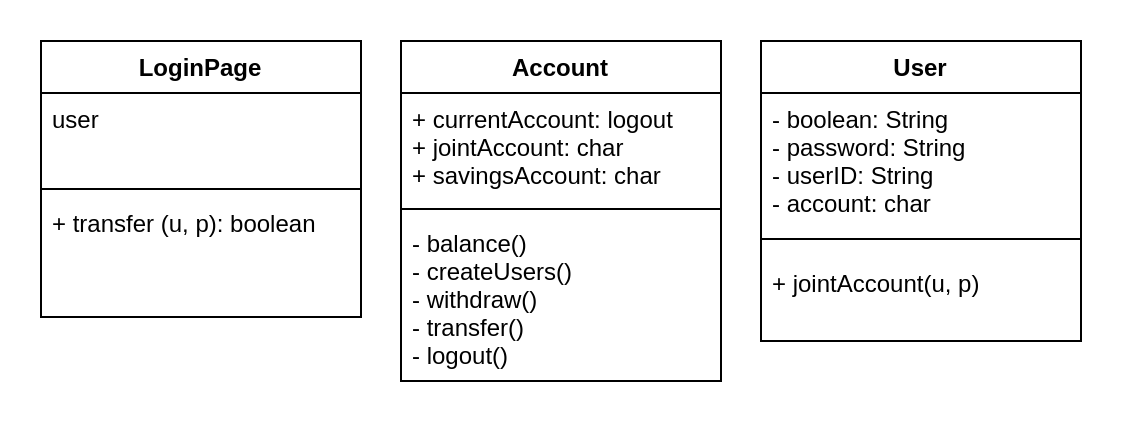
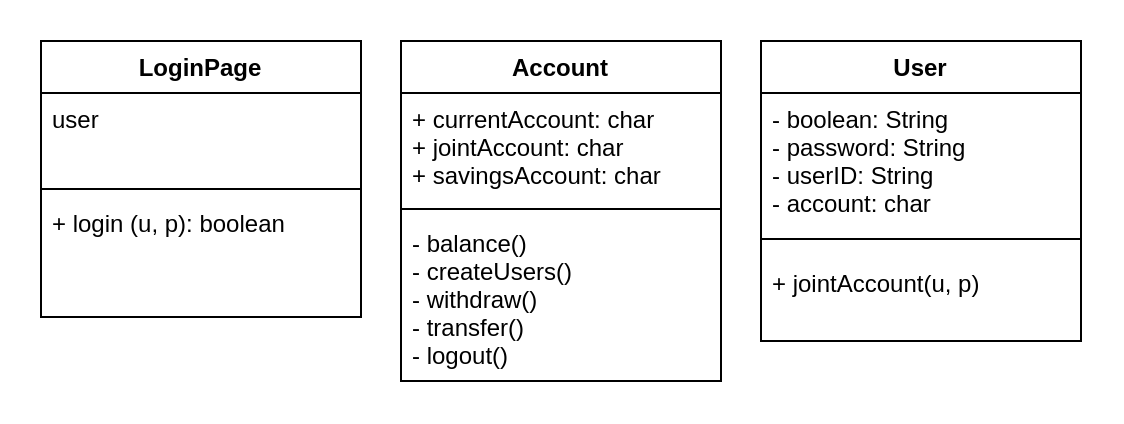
- <mxCell id="11" value="+ currentAccount: logout&#10;+ jointAccount: char&#10;+ savingsAccount: char&#10;" style="text;strokeColor=none;fillColor=none;align=left;verticalAlign=top;spacingLeft=4;spacingRight=4;overflow=hidden;rotatable=0;points=[[0,0.5],[1,0.5]];portConstraint=eastwest;" vertex="1" parent="10"><mxGeometry y="26" width="160" height="54" as="geometry" /></mxCell>
+ <mxCell id="11" value="+ currentAccount: char&#10;+ jointAccount: char&#10;+ savingsAccount: char&#10;" style="text;strokeColor=none;fillColor=none;align=left;verticalAlign=top;spacingLeft=4;spacingRight=4;overflow=hidden;rotatable=0;points=[[0,0.5],[1,0.5]];portConstraint=eastwest;" vertex="1" parent="10"><mxGeometry y="26" width="160" height="54" as="geometry" /></mxCell>
- <mxCell id="9" value="+ transfer (u, p): boolean&#10;&#10;" style="text;strokeColor=none;fillColor=none;align=left;verticalAlign=top;spacingLeft=4;spacingRight=4;overflow=hidden;rotatable=0;points=[[0,0.5],[1,0.5]];portConstraint=eastwest;" vertex="1" parent="6"><mxGeometry y="78" width="160" height="60" as="geometry" /></mxCell>
+ <mxCell id="9" value="+ login (u, p): boolean&#10;&#10;" style="text;strokeColor=none;fillColor=none;align=left;verticalAlign=top;spacingLeft=4;spacingRight=4;overflow=hidden;rotatable=0;points=[[0,0.5],[1,0.5]];portConstraint=eastwest;" vertex="1" parent="6"><mxGeometry y="78" width="160" height="60" as="geometry" /></mxCell>
